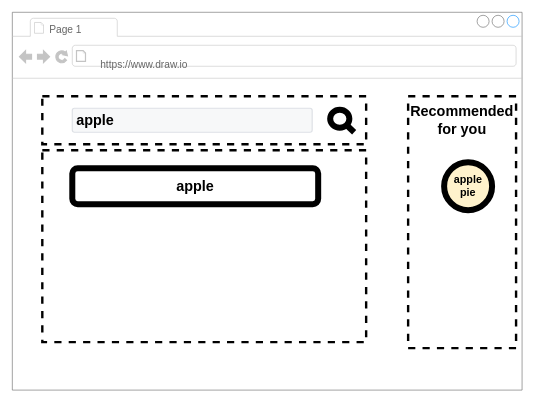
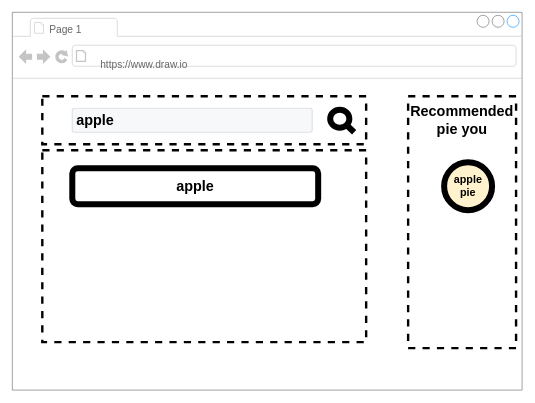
- <mxCell id="13" value="&lt;b&gt;&lt;font style=&quot;font-size: 24px&quot;&gt;Recommended for you&lt;/font&gt;&lt;/b&gt;" style="text;html=1;strokeColor=none;fillColor=none;align=center;verticalAlign=middle;whiteSpace=wrap;rounded=0;" parent="2" vertex="1"><mxGeometry x="660" y="145" width="180" height="70" as="geometry" /></mxCell>
+ <mxCell id="13" value="&lt;b&gt;&lt;font style=&quot;font-size: 24px&quot;&gt;Recommended pie you&lt;/font&gt;&lt;/b&gt;" style="text;html=1;strokeColor=none;fillColor=none;align=center;verticalAlign=middle;whiteSpace=wrap;rounded=0;" parent="2" vertex="1"><mxGeometry x="660" y="145" width="180" height="70" as="geometry" /></mxCell>
